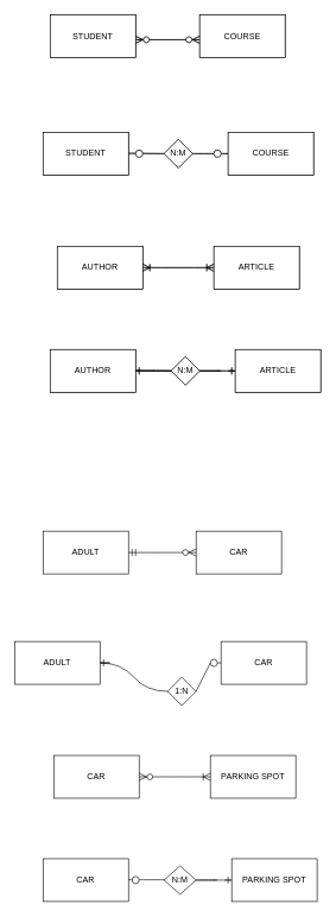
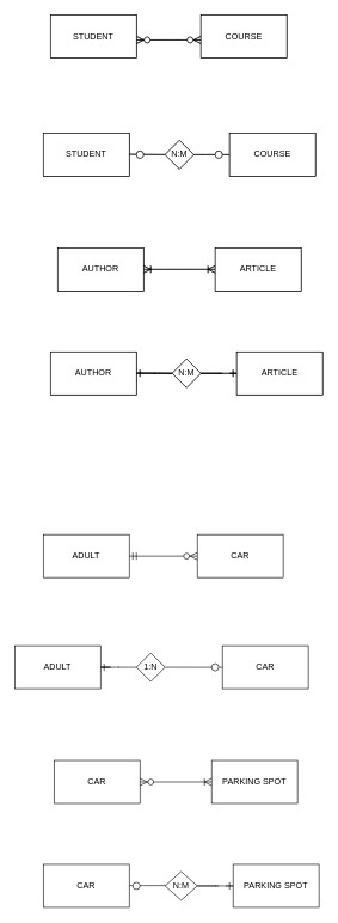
- <mxCell id="67" value="1:N" style="rhombus;whiteSpace=wrap;html=1;" vertex="1" parent="1"><mxGeometry x="235" y="950" width="40" height="40" as="geometry" /></mxCell>
+ <mxCell id="67" value="1:N" style="rhombus;whiteSpace=wrap;html=1;" vertex="1" parent="1"><mxGeometry x="190" y="910" width="40" height="40" as="geometry" /></mxCell>
